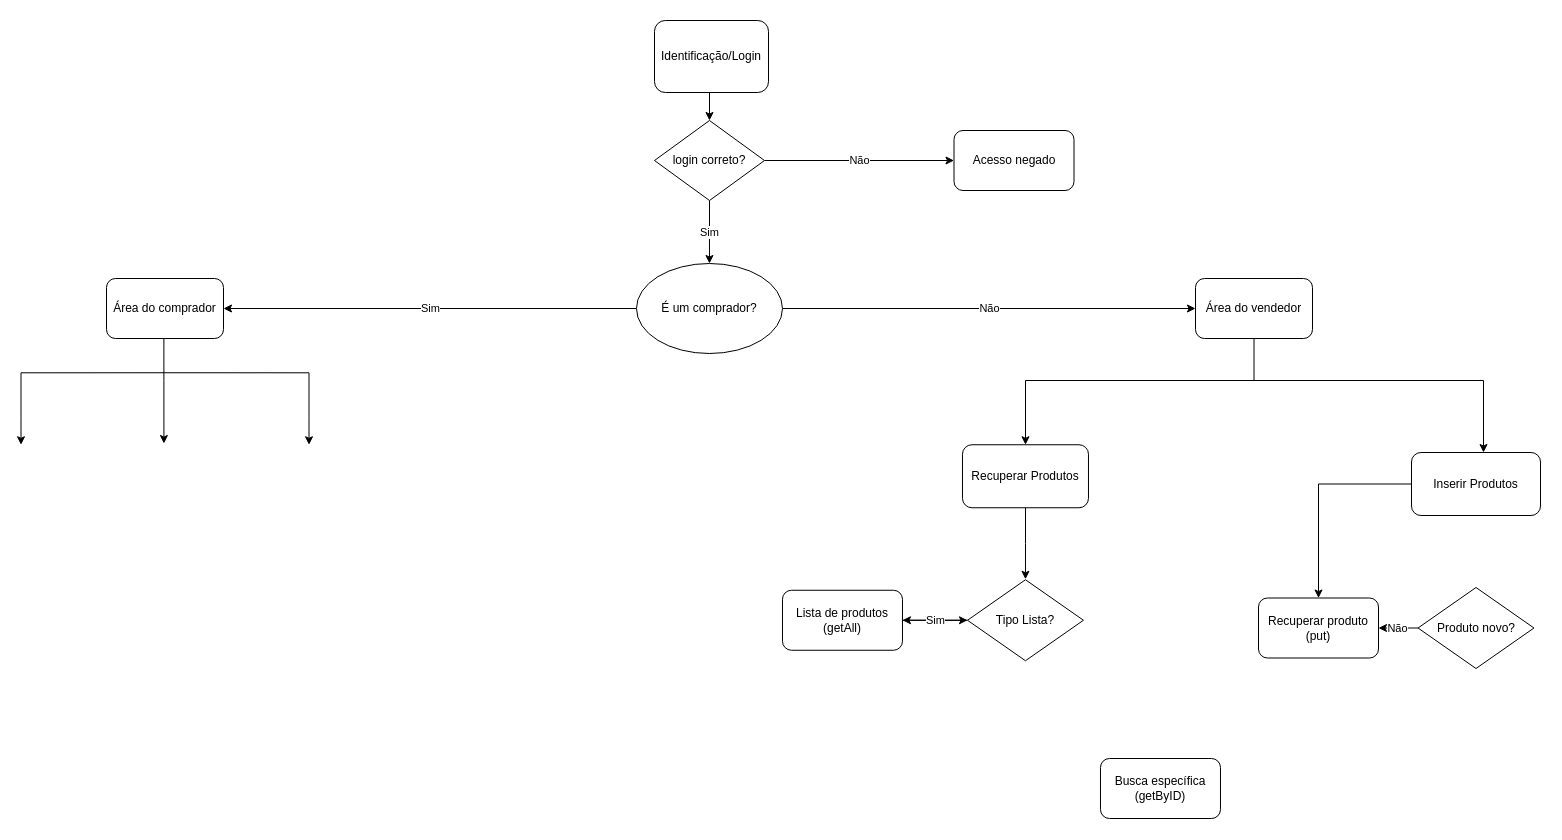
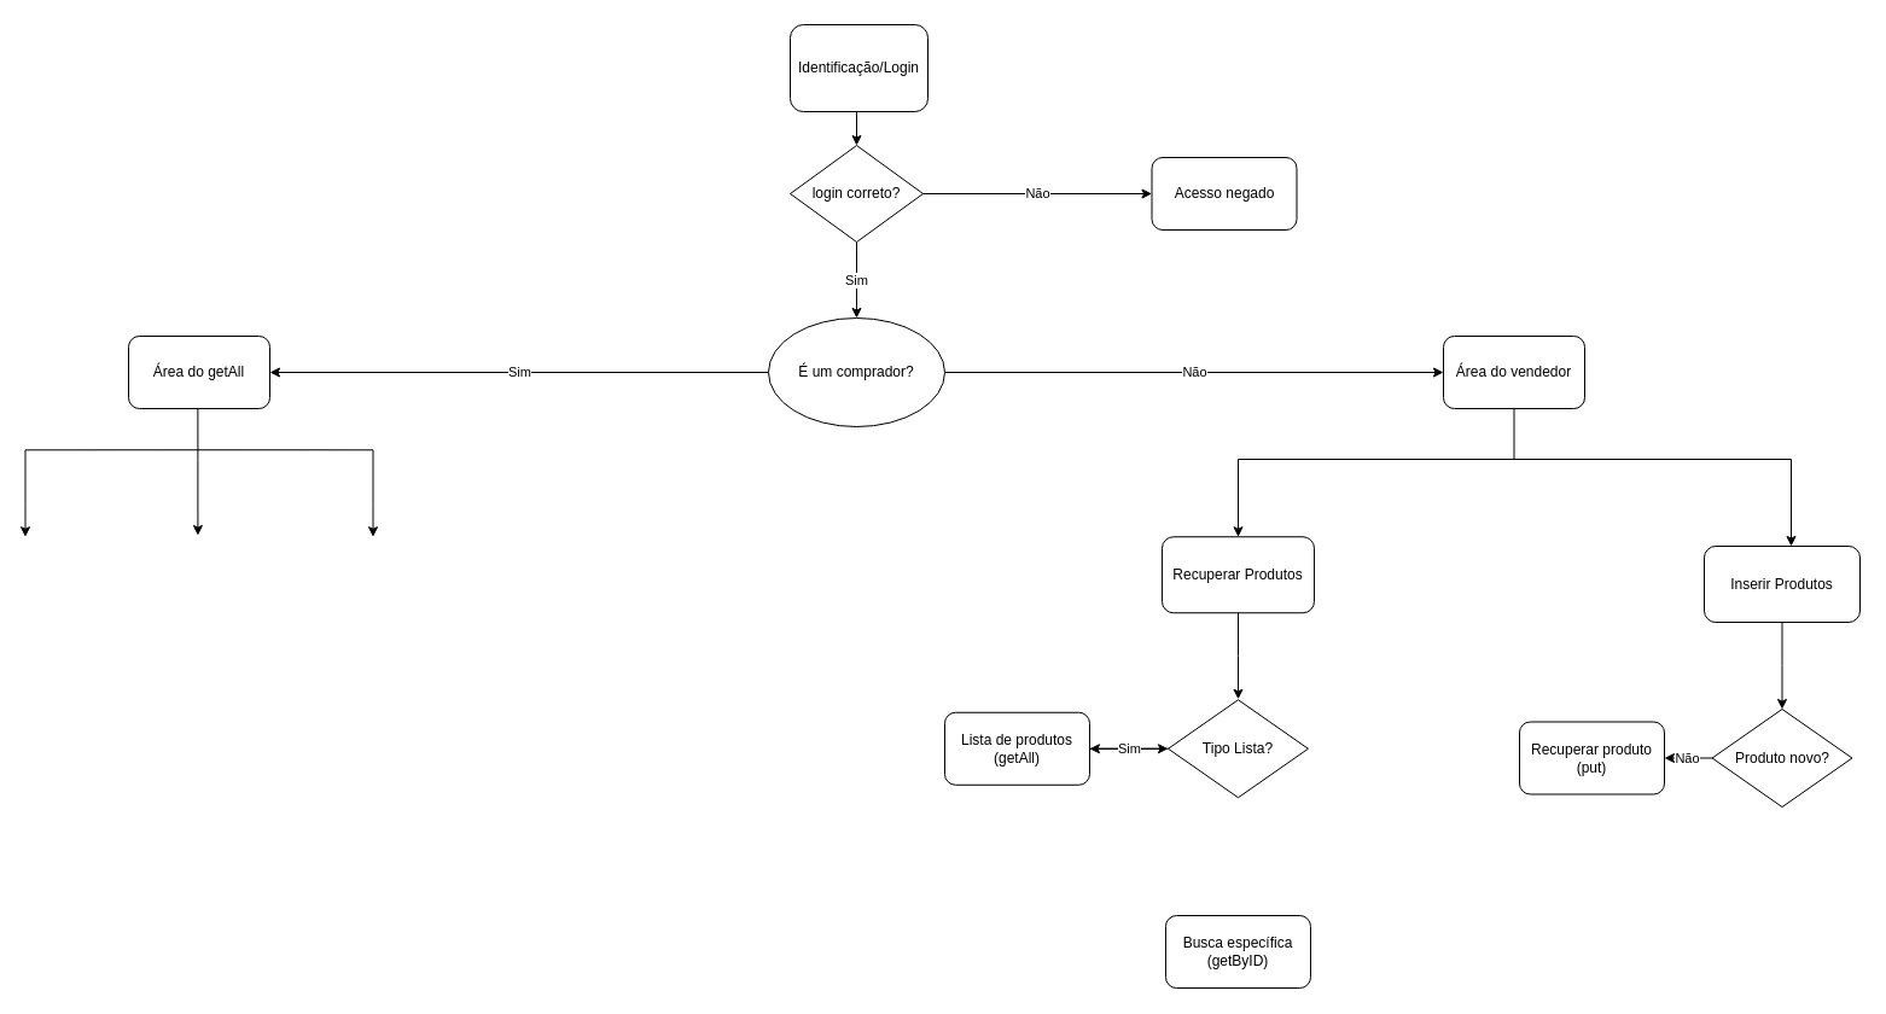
- <mxCell id="8" value="Área do comprador" style="rounded=1;whiteSpace=wrap;html=1;" vertex="1" parent="1"><mxGeometry x="106" y="278" width="117" height="60" as="geometry" /></mxCell>
+ <mxCell id="8" value="Área do getAll" style="rounded=1;whiteSpace=wrap;html=1;" vertex="1" parent="1"><mxGeometry x="106" y="278" width="117" height="60" as="geometry" /></mxCell>
- <mxCell id="20" value="" style="edgeStyle=orthogonalEdgeStyle;rounded=0;orthogonalLoop=1;jettySize=auto;html=1;" edge="1" parent="1" source="21" target="27"><mxGeometry relative="1" as="geometry" /></mxCell>
+ <mxCell id="20" value="" style="edgeStyle=orthogonalEdgeStyle;rounded=0;orthogonalLoop=1;jettySize=auto;html=1;" edge="1" parent="1" source="21" target="29"><mxGeometry relative="1" as="geometry" /></mxCell>
- <mxCell id="26" value="Busca específica&lt;br&gt;(getByID)" style="rounded=1;whiteSpace=wrap;html=1;" vertex="1" parent="1"><mxGeometry x="1099.98" y="758" width="120" height="60" as="geometry" /></mxCell>
+ <mxCell id="26" value="Busca específica&lt;br&gt;(getByID)" style="rounded=1;whiteSpace=wrap;html=1;" vertex="1" parent="1"><mxGeometry x="964.98" y="758" width="120" height="60" as="geometry" /></mxCell>
